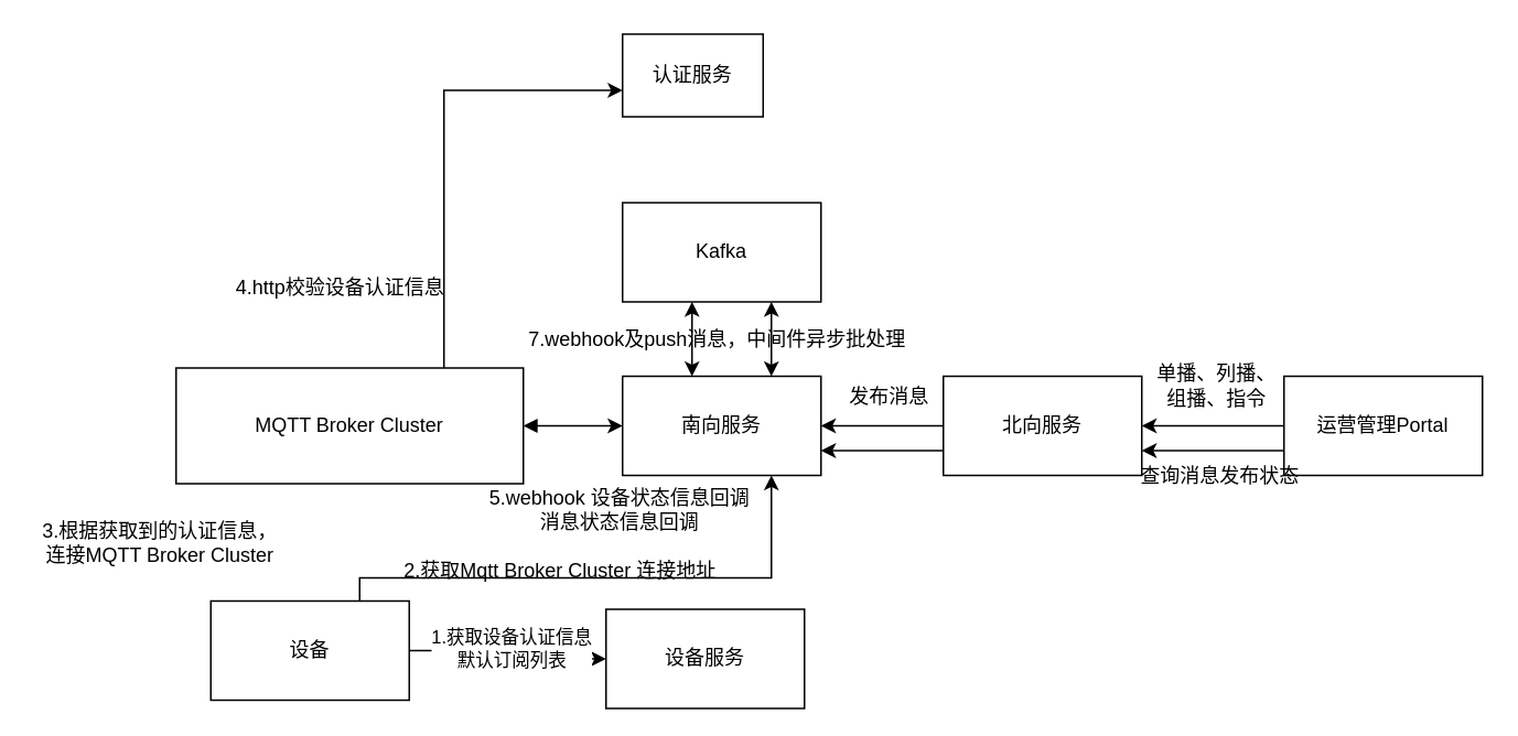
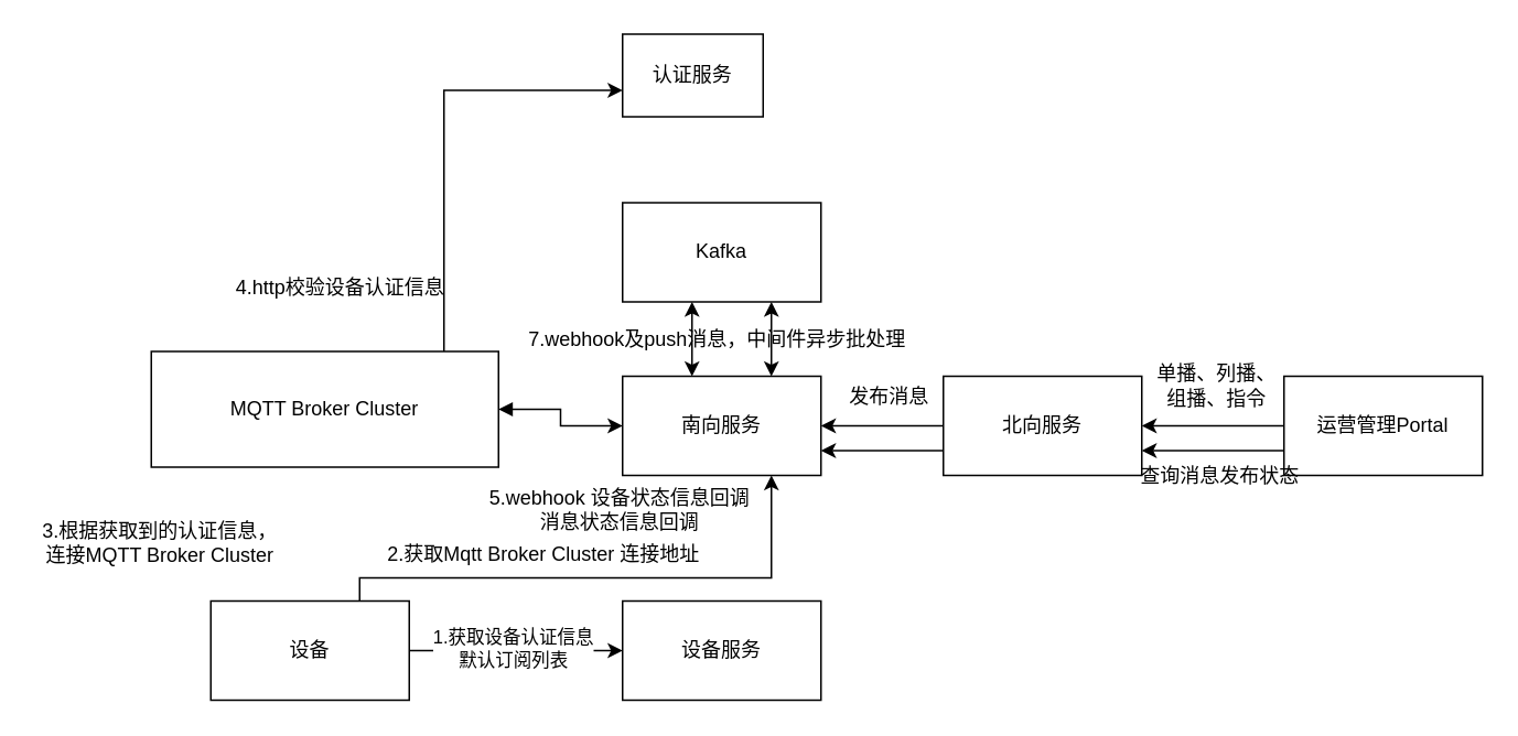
- <mxCell id="4" value="MQTT Broker Cluster" style="rounded=0;whiteSpace=wrap;html=1;" parent="1" vertex="1"><mxGeometry x="106" y="222" width="210" height="70" as="geometry" /></mxCell>
+ <mxCell id="4" value="MQTT Broker Cluster" style="rounded=0;whiteSpace=wrap;html=1;" parent="1" vertex="1"><mxGeometry x="91" y="212" width="210" height="70" as="geometry" /></mxCell>
- <mxCell id="28" value="2.获取Mqtt Broker Cluster 连接地址" style="text;html=1;align=center;verticalAlign=middle;resizable=0;points=[];autosize=1;" vertex="1" parent="1"><mxGeometry x="238" y="336" width="199" height="18" as="geometry" /></mxCell>
+ <mxCell id="28" value="2.获取Mqtt Broker Cluster 连接地址" style="text;html=1;align=center;verticalAlign=middle;resizable=0;points=[];autosize=1;" vertex="1" parent="1"><mxGeometry x="228" y="326" width="199" height="18" as="geometry" /></mxCell>
- <mxCell id="13" value="设备服务" style="rounded=0;whiteSpace=wrap;html=1;" parent="1" vertex="1"><mxGeometry x="366" y="368" width="120" height="60" as="geometry" /></mxCell>
+ <mxCell id="13" value="设备服务" style="rounded=0;whiteSpace=wrap;html=1;" parent="1" vertex="1"><mxGeometry x="376" y="363" width="120" height="60" as="geometry" /></mxCell>
